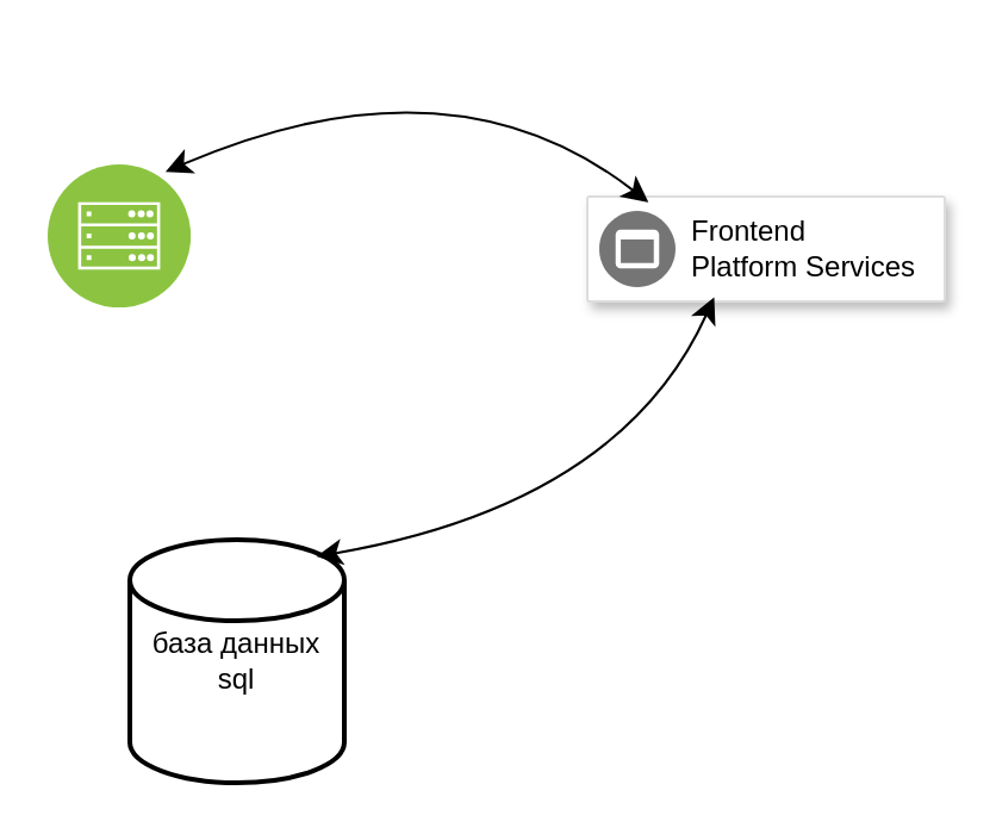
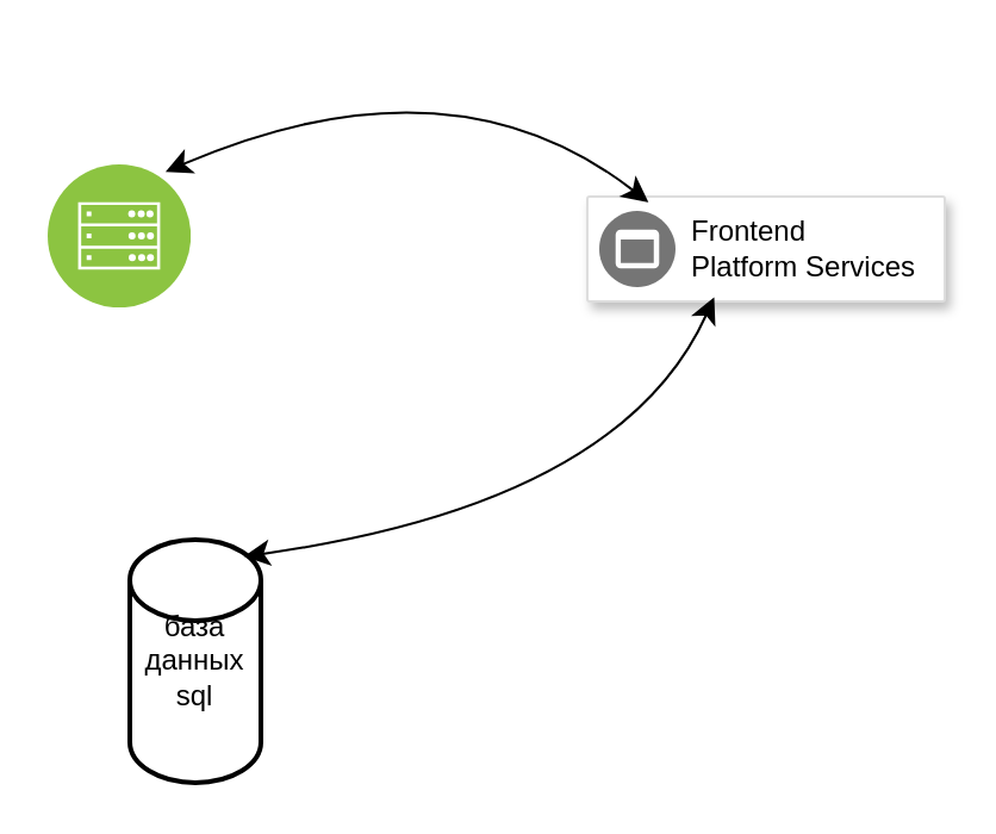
- <mxCell id="5" value="база данных sql" style="strokeWidth=2;html=1;shape=mxgraph.flowchart.database;whiteSpace=wrap;" vertex="1" parent="1"><mxGeometry x="54" y="226" width="90" height="102" as="geometry" /></mxCell>
+ <mxCell id="5" value="база данных sql" style="strokeWidth=2;html=1;shape=mxgraph.flowchart.database;whiteSpace=wrap;" vertex="1" parent="1"><mxGeometry x="54" y="226" width="55" height="102" as="geometry" /></mxCell>
